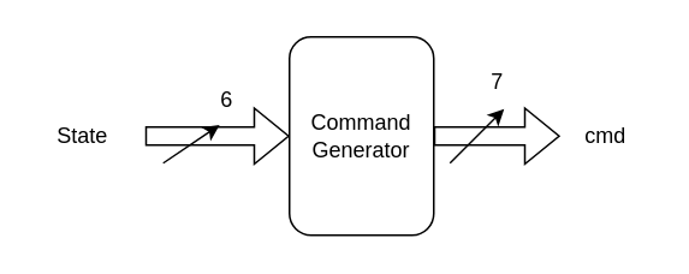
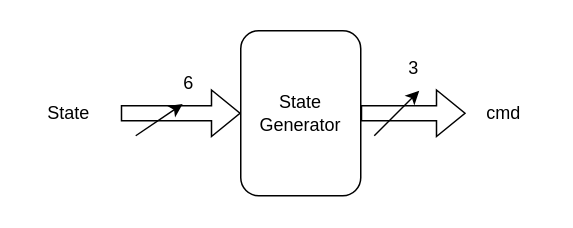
- <mxCell id="8" value="7" style="text;html=1;align=center;verticalAlign=middle;resizable=0;points=[];autosize=1;strokeColor=none;fillColor=none;" vertex="1" parent="1"><mxGeometry x="260" y="30" width="30" height="30" as="geometry" /></mxCell>
+ <mxCell id="8" value="3" style="text;html=1;align=center;verticalAlign=middle;resizable=0;points=[];autosize=1;strokeColor=none;fillColor=none;" vertex="1" parent="1"><mxGeometry x="260" y="30" width="30" height="30" as="geometry" /></mxCell>
- <mxCell id="2" value="Command Generator" style="rounded=1;whiteSpace=wrap;html=1;" vertex="1" parent="1"><mxGeometry x="160" y="20" width="80" height="110" as="geometry" /></mxCell>
+ <mxCell id="2" value="State Generator" style="rounded=1;whiteSpace=wrap;html=1;" vertex="1" parent="1"><mxGeometry x="160" y="20" width="80" height="110" as="geometry" /></mxCell>
